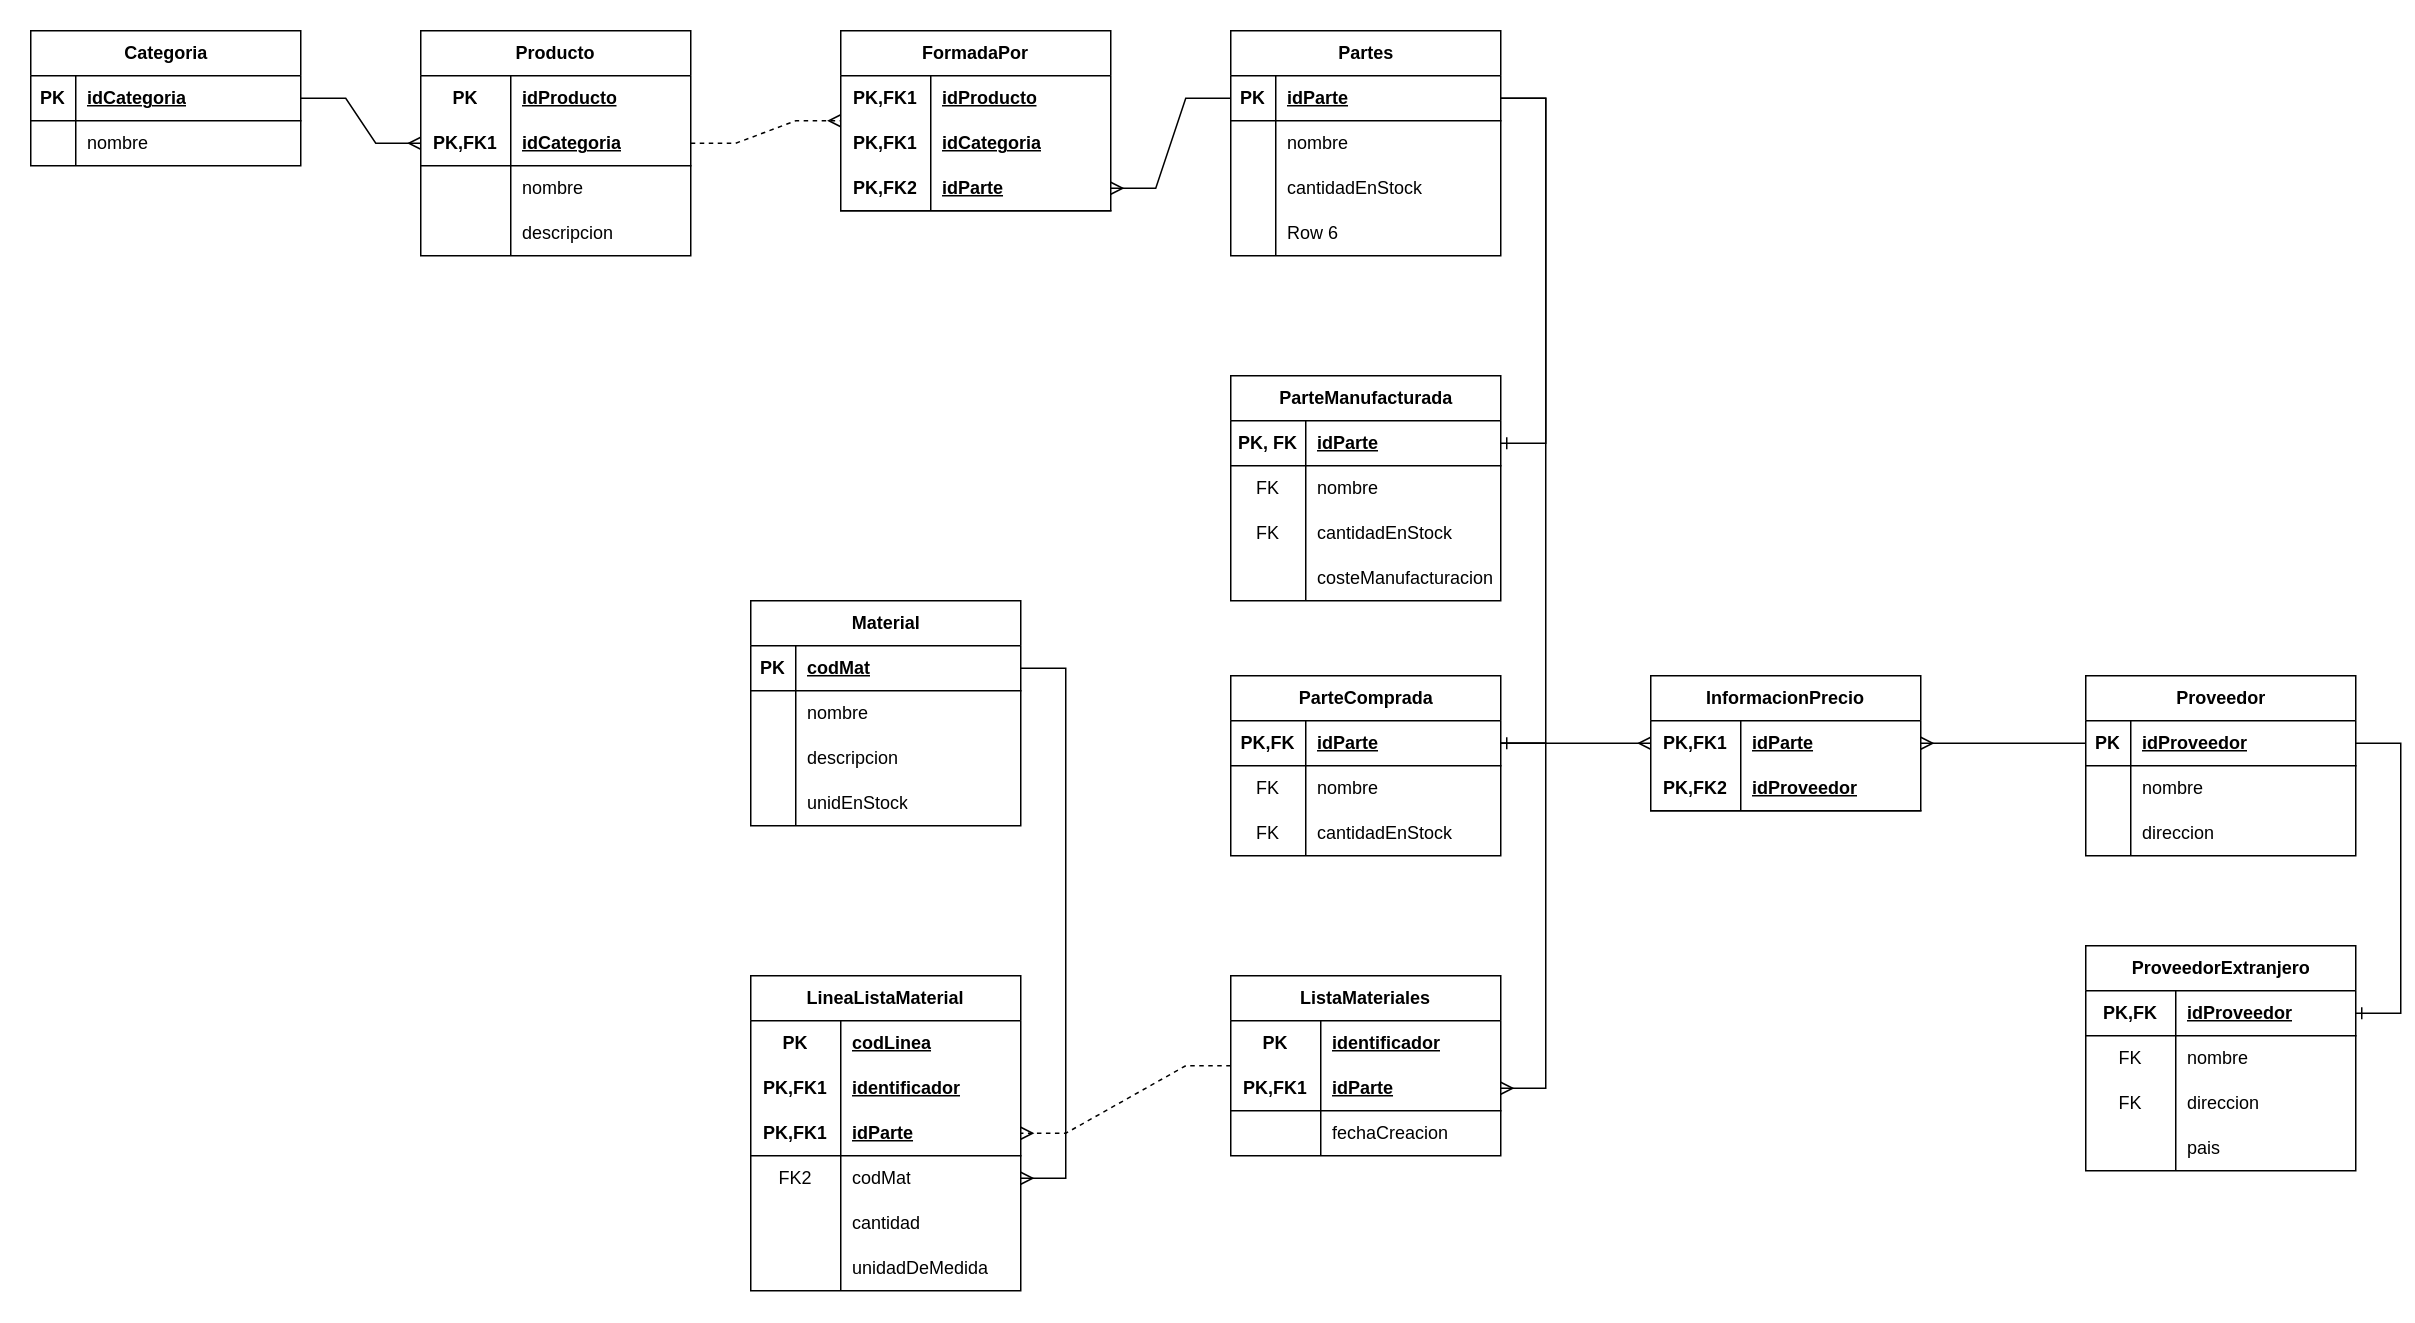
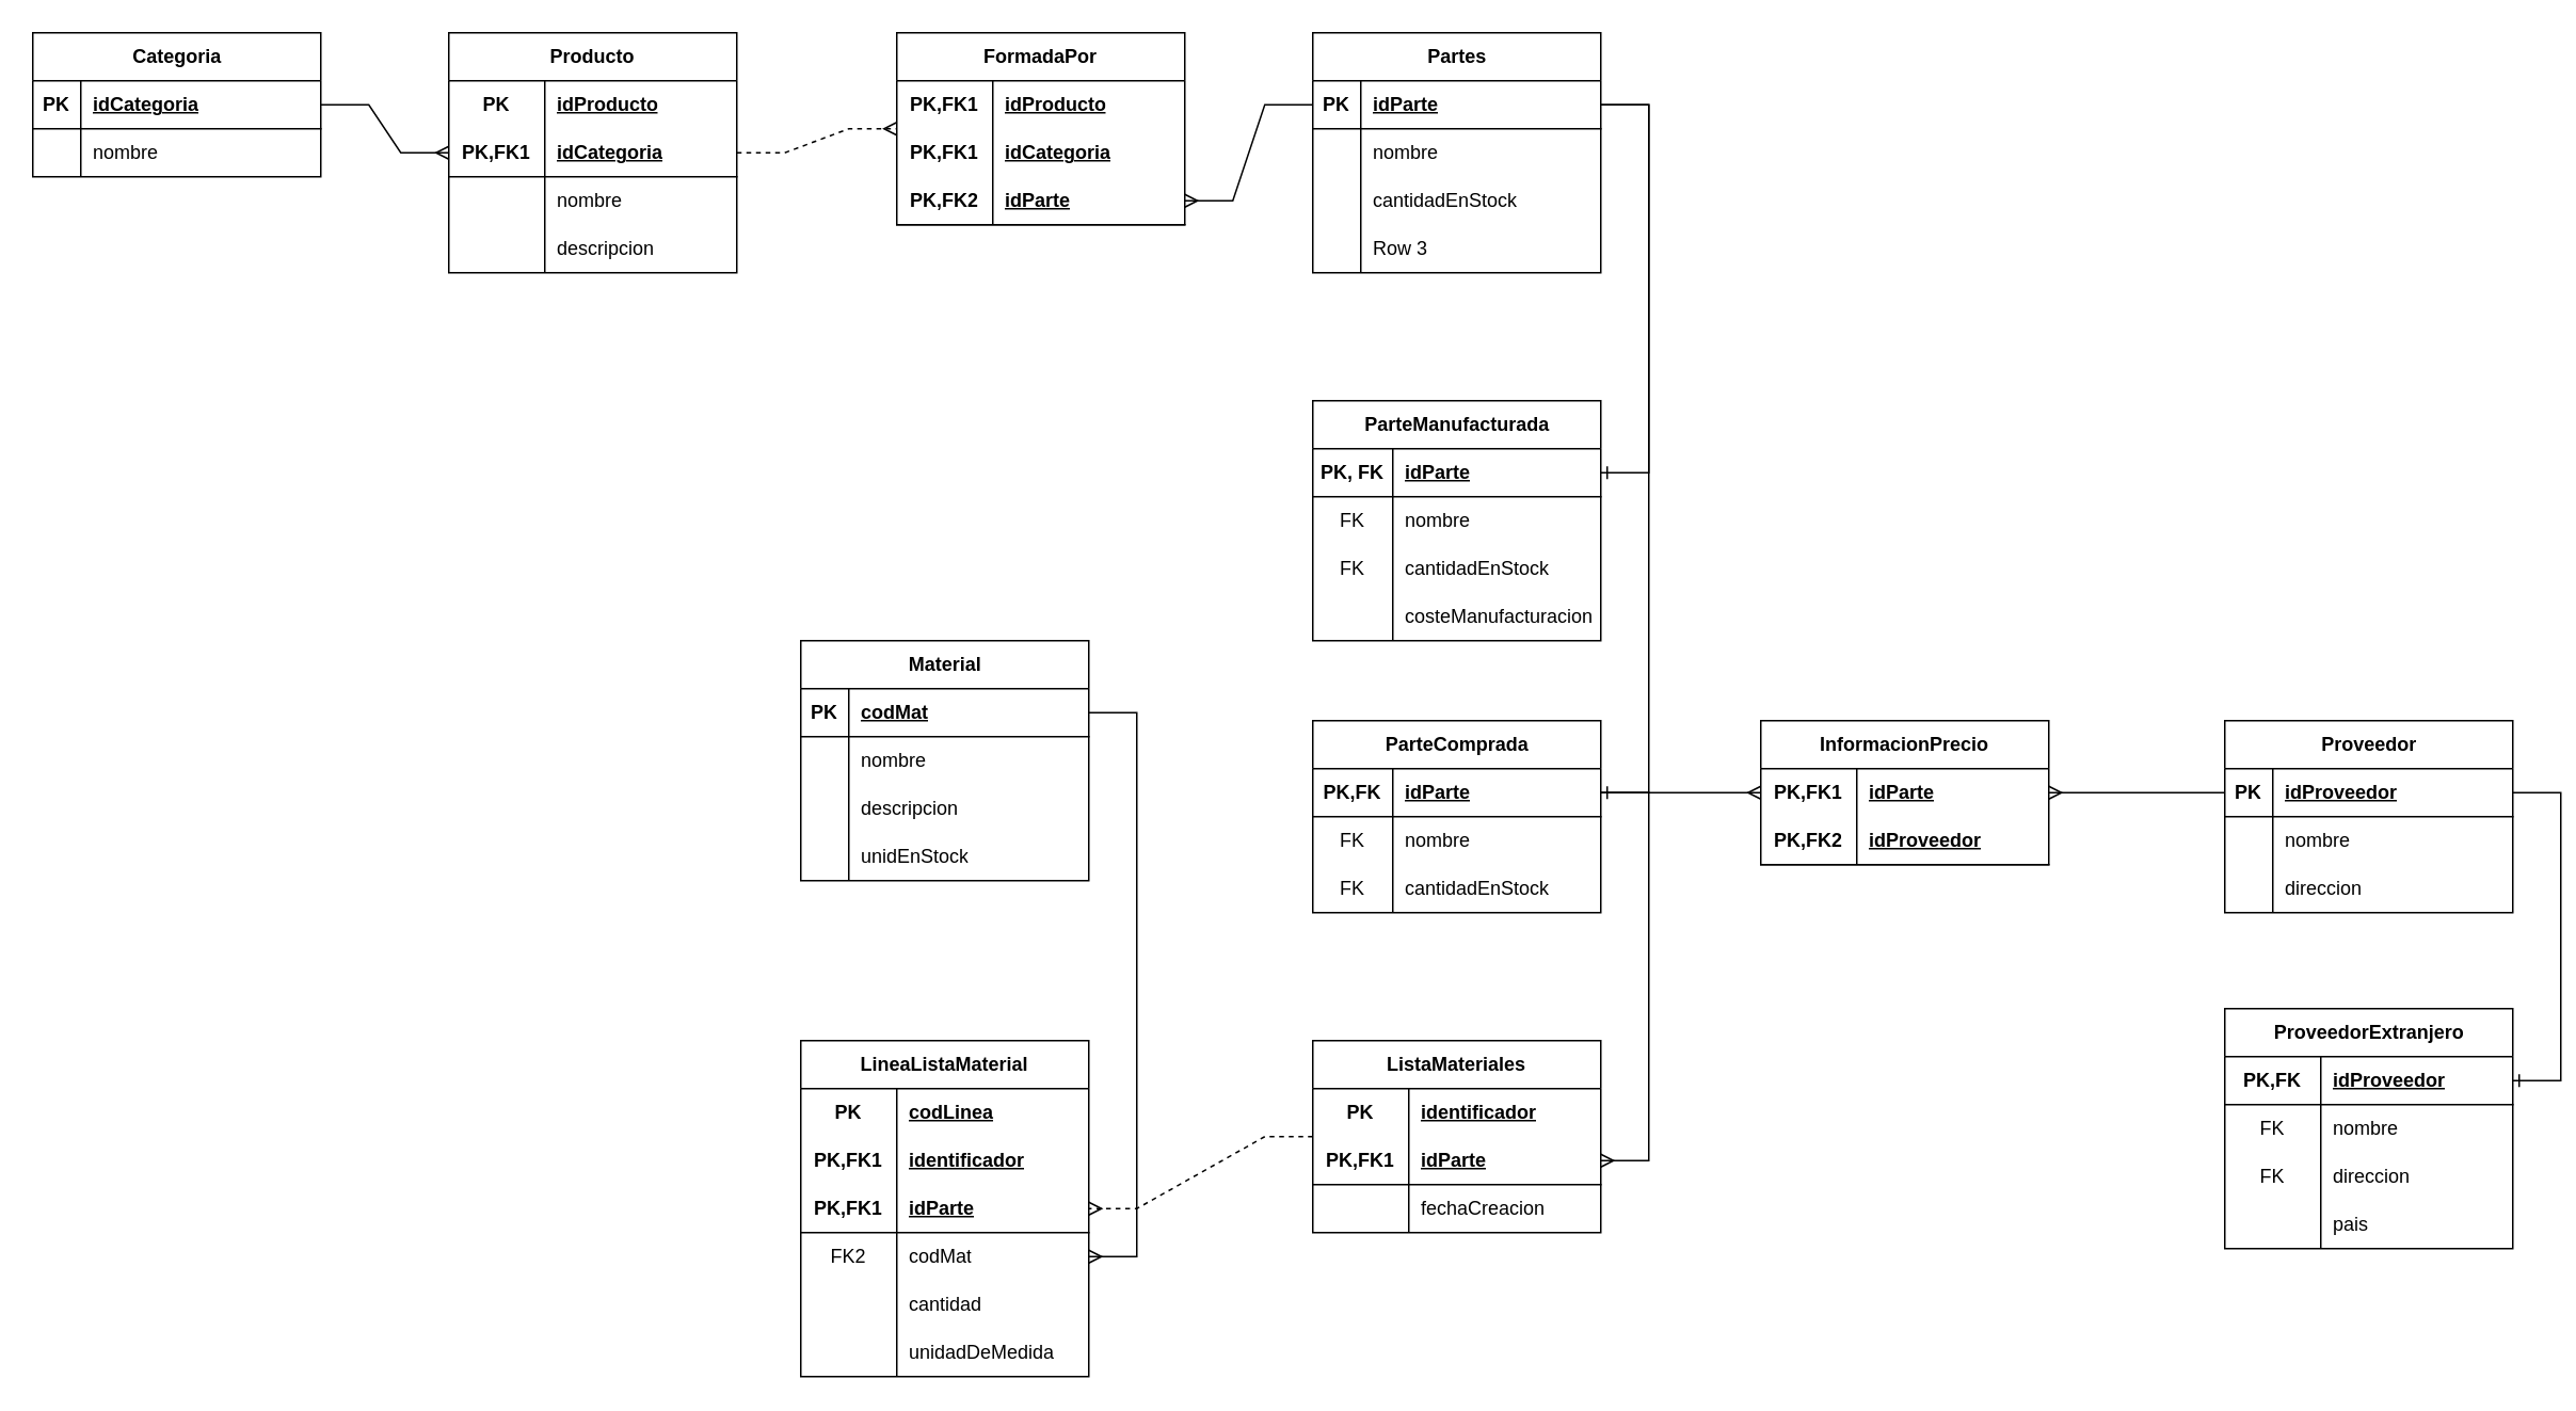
- <mxCell id="46" value="Row 6" style="shape=partialRectangle;connectable=0;fillColor=none;top=0;left=0;bottom=0;right=0;align=left;spacingLeft=6;overflow=hidden;whiteSpace=wrap;html=1;" vertex="1" parent="44"><mxGeometry x="30" width="150" height="30" as="geometry"><mxRectangle width="150" height="30" as="alternateBounds" /></mxGeometry></mxCell>
+ <mxCell id="46" value="Row 3" style="shape=partialRectangle;connectable=0;fillColor=none;top=0;left=0;bottom=0;right=0;align=left;spacingLeft=6;overflow=hidden;whiteSpace=wrap;html=1;" vertex="1" parent="44"><mxGeometry x="30" width="150" height="30" as="geometry"><mxRectangle width="150" height="30" as="alternateBounds" /></mxGeometry></mxCell>
